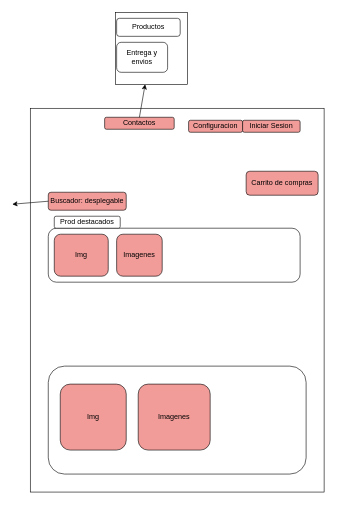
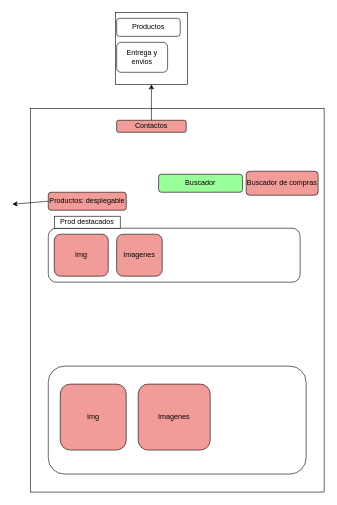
- <mxCell id="8" value="Contactos" style="rounded=1;whiteSpace=wrap;html=1;fillColor=#F19C99;" parent="1" vertex="1"><mxGeometry x="174" y="195" width="116" height="20" as="geometry" /></mxCell>
+ <mxCell id="8" value="Contactos" style="rounded=1;whiteSpace=wrap;html=1;fillColor=#F19C99;" parent="1" vertex="1"><mxGeometry x="194" y="200" width="116" height="20" as="geometry" /></mxCell>
- <mxCell id="7" value="Configuracion" style="rounded=1;whiteSpace=wrap;html=1;fillColor=#F19C99;" parent="1" vertex="1"><mxGeometry x="314" y="200" width="90" height="20" as="geometry" /></mxCell>
- <mxCell id="3" value="Iniciar Sesion" style="rounded=1;whiteSpace=wrap;html=1;fillColor=#F19C99;" parent="1" vertex="1"><mxGeometry x="404" y="200" width="96" height="20" as="geometry" /></mxCell>
+ <mxCell id="4" value="Buscador" style="rounded=1;whiteSpace=wrap;html=1;fillColor=#99FF99;" parent="1" vertex="1"><mxGeometry x="264" y="290" width="140" height="30" as="geometry" /></mxCell>
- <mxCell id="5" value="Carrito de compras" style="rounded=1;whiteSpace=wrap;html=1;fillColor=#F19C99;" parent="1" vertex="1"><mxGeometry x="410" y="285" width="120" height="40" as="geometry" /></mxCell>
+ <mxCell id="5" value="Buscador de compras" style="rounded=1;whiteSpace=wrap;html=1;fillColor=#F19C99;" parent="1" vertex="1"><mxGeometry x="410" y="285" width="120" height="40" as="geometry" /></mxCell>
- <mxCell id="6" value="Buscador: desplegable" style="rounded=1;whiteSpace=wrap;html=1;fillColor=#F19C99;" parent="1" vertex="1"><mxGeometry x="80" y="320" width="130" height="30" as="geometry" /></mxCell>
+ <mxCell id="6" value="Productos: desplegable" style="rounded=1;whiteSpace=wrap;html=1;fillColor=#F19C99;" parent="1" vertex="1"><mxGeometry x="80" y="320" width="130" height="30" as="geometry" /></mxCell>
- <mxCell id="19" value="Prod destacados" style="whiteSpace=wrap;html=1;rounded=1;" vertex="1" parent="1"><mxGeometry x="90" y="360" width="110" height="20" as="geometry" /></mxCell>
+ <mxCell id="19" value="Prod destacados" style="rounded=0;whiteSpace=wrap;html=1;" vertex="1" parent="1"><mxGeometry x="90" y="360" width="110" height="20" as="geometry" /></mxCell>
